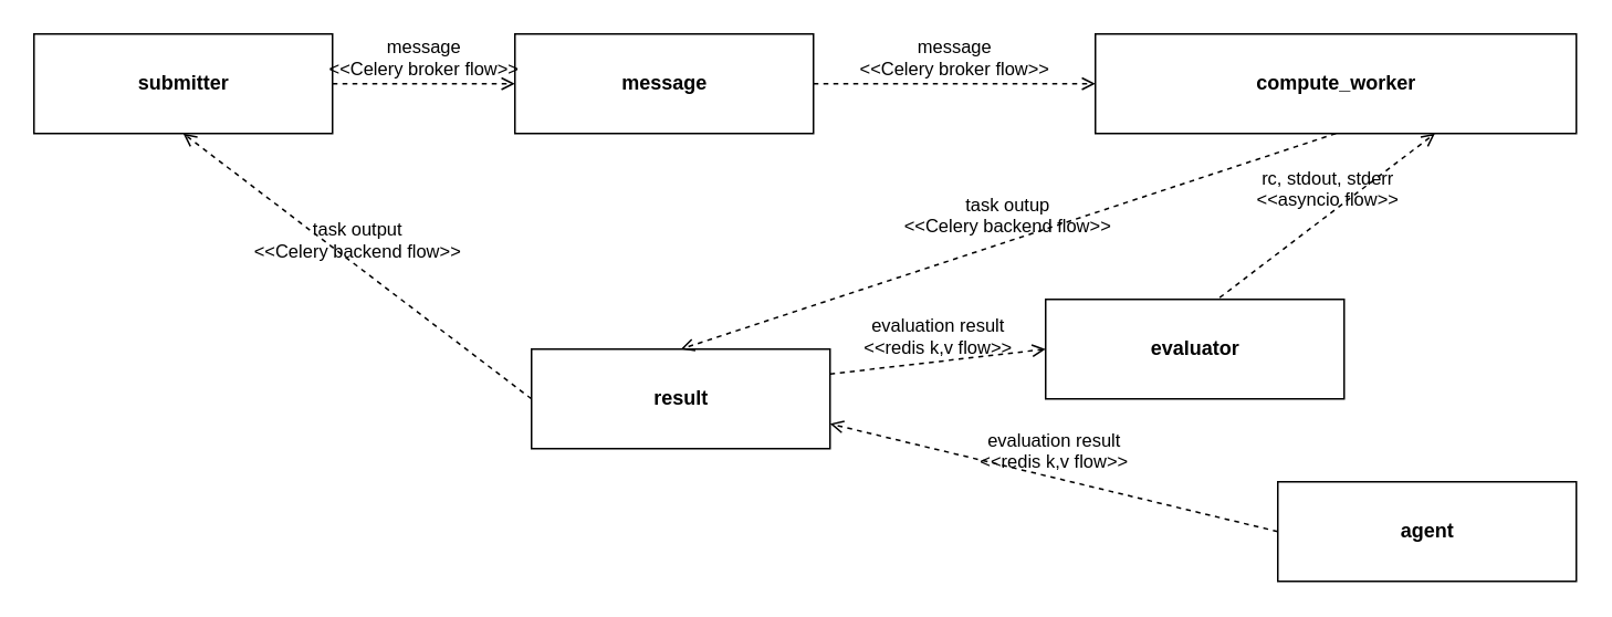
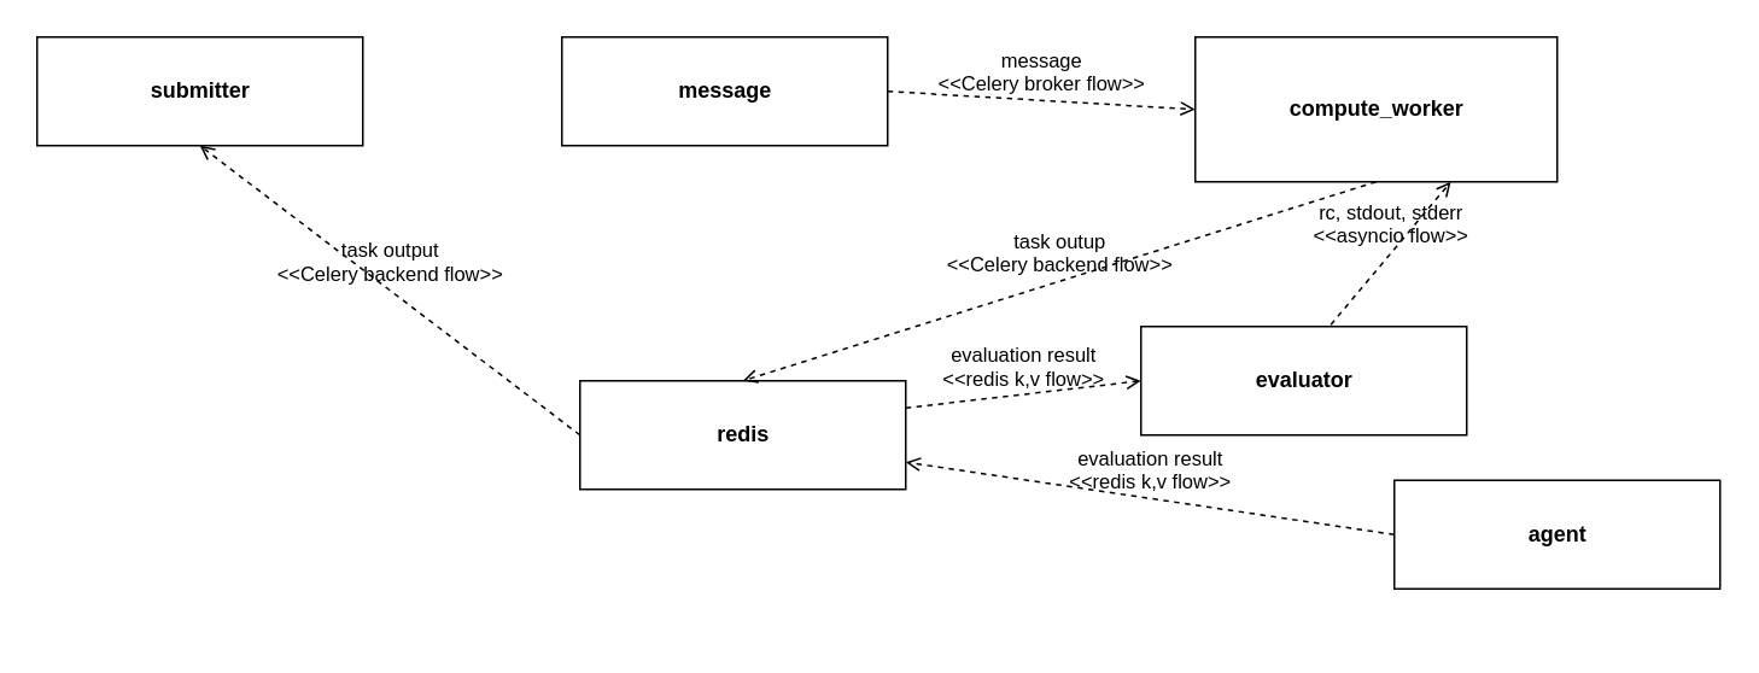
- <mxCell id="6" value="message&lt;br&gt;&amp;lt;&amp;lt;Celery broker flow&amp;gt;&amp;gt;" style="html=1;verticalAlign=bottom;labelBackgroundColor=none;endArrow=open;endFill=0;dashed=1;rounded=0;entryX=0;entryY=0.5;entryDx=0;entryDy=0;exitX=1;exitY=0.5;exitDx=0;exitDy=0;" edge="1" parent="1" source="5" target="2"><mxGeometry width="160" relative="1" as="geometry"><mxPoint x="500" y="60" as="sourcePoint" /><mxPoint x="670" y="60" as="targetPoint" /></mxGeometry></mxCell>
- <mxCell id="3" value="&lt;b&gt;compute_worker&lt;/b&gt;" style="text;html=1;align=center;verticalAlign=middle;dashed=0;fillColor=#ffffff;strokeColor=#000000;" vertex="1" parent="1"><mxGeometry x="660" y="20" width="290" height="60" as="geometry" /></mxCell>
+ <mxCell id="3" value="&lt;b&gt;compute_worker&lt;/b&gt;" style="text;html=1;align=center;verticalAlign=middle;dashed=0;fillColor=#ffffff;strokeColor=#000000;" vertex="1" parent="1"><mxGeometry x="660" y="20" width="200" height="80" as="geometry" /></mxCell>
- <mxCell id="7" value="&lt;b&gt;result&lt;/b&gt;" style="text;html=1;align=center;verticalAlign=middle;dashed=0;fillColor=#ffffff;strokeColor=#000000;" vertex="1" parent="1"><mxGeometry x="320" y="210" width="180" height="60" as="geometry" /></mxCell>
+ <mxCell id="7" value="&lt;b&gt;redis&lt;/b&gt;" style="text;html=1;align=center;verticalAlign=middle;dashed=0;fillColor=#ffffff;strokeColor=#000000;" vertex="1" parent="1"><mxGeometry x="320" y="210" width="180" height="60" as="geometry" /></mxCell>
- <mxCell id="9" value="&lt;b&gt;agent&lt;/b&gt;" style="text;html=1;align=center;verticalAlign=middle;dashed=0;fillColor=#ffffff;strokeColor=#000000;" vertex="1" parent="1"><mxGeometry x="770" y="290" width="180" height="60" as="geometry" /></mxCell>
+ <mxCell id="9" value="&lt;b&gt;agent&lt;/b&gt;" style="text;html=1;align=center;verticalAlign=middle;dashed=0;fillColor=#ffffff;strokeColor=#000000;" vertex="1" parent="1"><mxGeometry x="770" y="265" width="180" height="60" as="geometry" /></mxCell>
